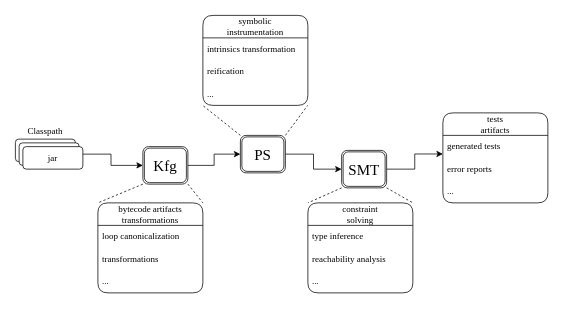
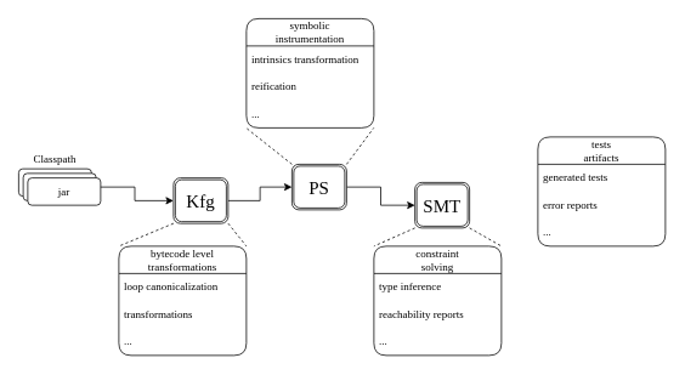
- <mxCell id="12" value="" style="edgeStyle=orthogonalEdgeStyle;rounded=0;orthogonalLoop=1;jettySize=auto;html=1;exitX=1;exitY=0.5;exitDx=0;exitDy=0;entryX=0;entryY=0.828;entryDx=0;entryDy=0;entryPerimeter=0;" edge="1" parent="1" source="13" target="27"><mxGeometry relative="1" as="geometry" /></mxCell>
- <mxCell id="14" value="bytecode artifacts&lt;br&gt;transformations" style="swimlane;fontStyle=0;childLayout=stackLayout;horizontal=1;startSize=30;horizontalStack=0;resizeParent=1;resizeParentMax=0;resizeLast=0;collapsible=0;marginBottom=0;whiteSpace=wrap;html=1;fontFamily=Fira Mono;strokeColor=default;swimlaneLine=1;rounded=1;container=1;movable=1;resizable=1;rotatable=1;deletable=1;editable=1;locked=0;connectable=1;" vertex="1" parent="1"><mxGeometry x="130" y="270" width="140" height="120" as="geometry"><mxRectangle x="170" y="480" width="150" height="40" as="alternateBounds" /></mxGeometry></mxCell>
+ <mxCell id="14" value="bytecode level&lt;br&gt;transformations" style="swimlane;fontStyle=0;childLayout=stackLayout;horizontal=1;startSize=30;horizontalStack=0;resizeParent=1;resizeParentMax=0;resizeLast=0;collapsible=0;marginBottom=0;whiteSpace=wrap;html=1;fontFamily=Fira Mono;strokeColor=default;swimlaneLine=1;rounded=1;container=1;movable=1;resizable=1;rotatable=1;deletable=1;editable=1;locked=0;connectable=1;" vertex="1" parent="1"><mxGeometry x="130" y="270" width="140" height="120" as="geometry"><mxRectangle x="170" y="480" width="150" height="40" as="alternateBounds" /></mxGeometry></mxCell>
- <mxCell id="24" value="reachability analysis" style="text;strokeColor=none;fillColor=none;align=left;verticalAlign=middle;spacingLeft=4;spacingRight=4;overflow=hidden;points=[[0,0.5],[1,0.5]];portConstraint=eastwest;rotatable=1;whiteSpace=wrap;html=1;expand=1;fontFamily=Fira Mono;movable=1;resizable=1;deletable=1;editable=1;locked=0;connectable=1;" vertex="1" parent="22"><mxGeometry y="60" width="140" height="30" as="geometry" /></mxCell>
+ <mxCell id="24" value="reachability reports" style="text;strokeColor=none;fillColor=none;align=left;verticalAlign=middle;spacingLeft=4;spacingRight=4;overflow=hidden;points=[[0,0.5],[1,0.5]];portConstraint=eastwest;rotatable=1;whiteSpace=wrap;html=1;expand=1;fontFamily=Fira Mono;movable=1;resizable=1;deletable=1;editable=1;locked=0;connectable=1;" vertex="1" parent="22"><mxGeometry y="60" width="140" height="30" as="geometry" /></mxCell>
